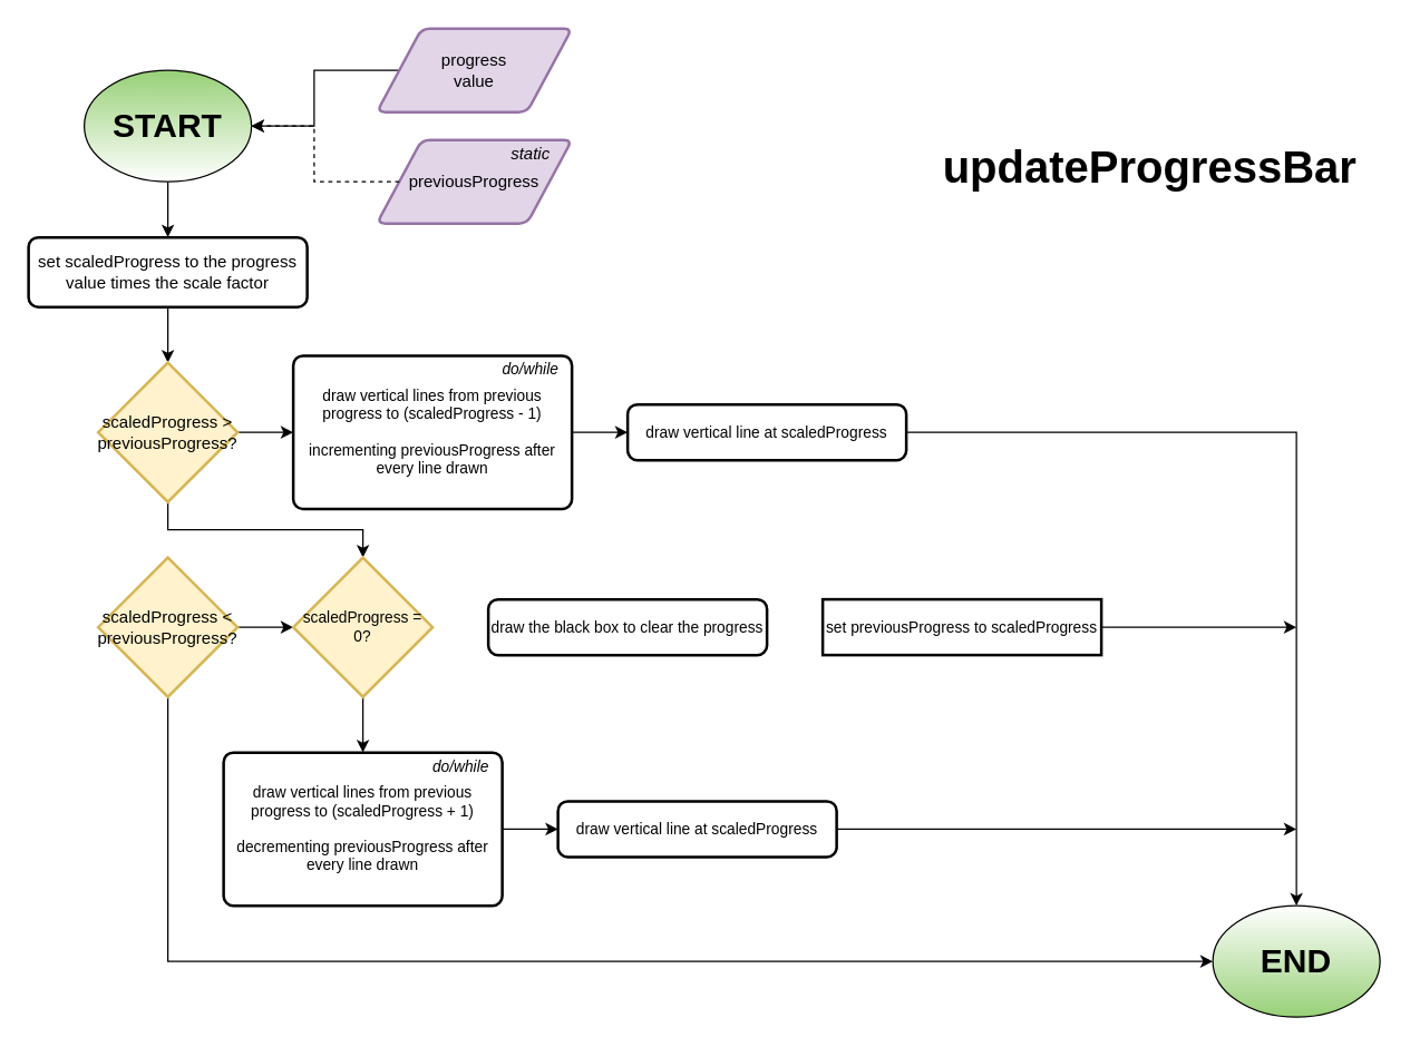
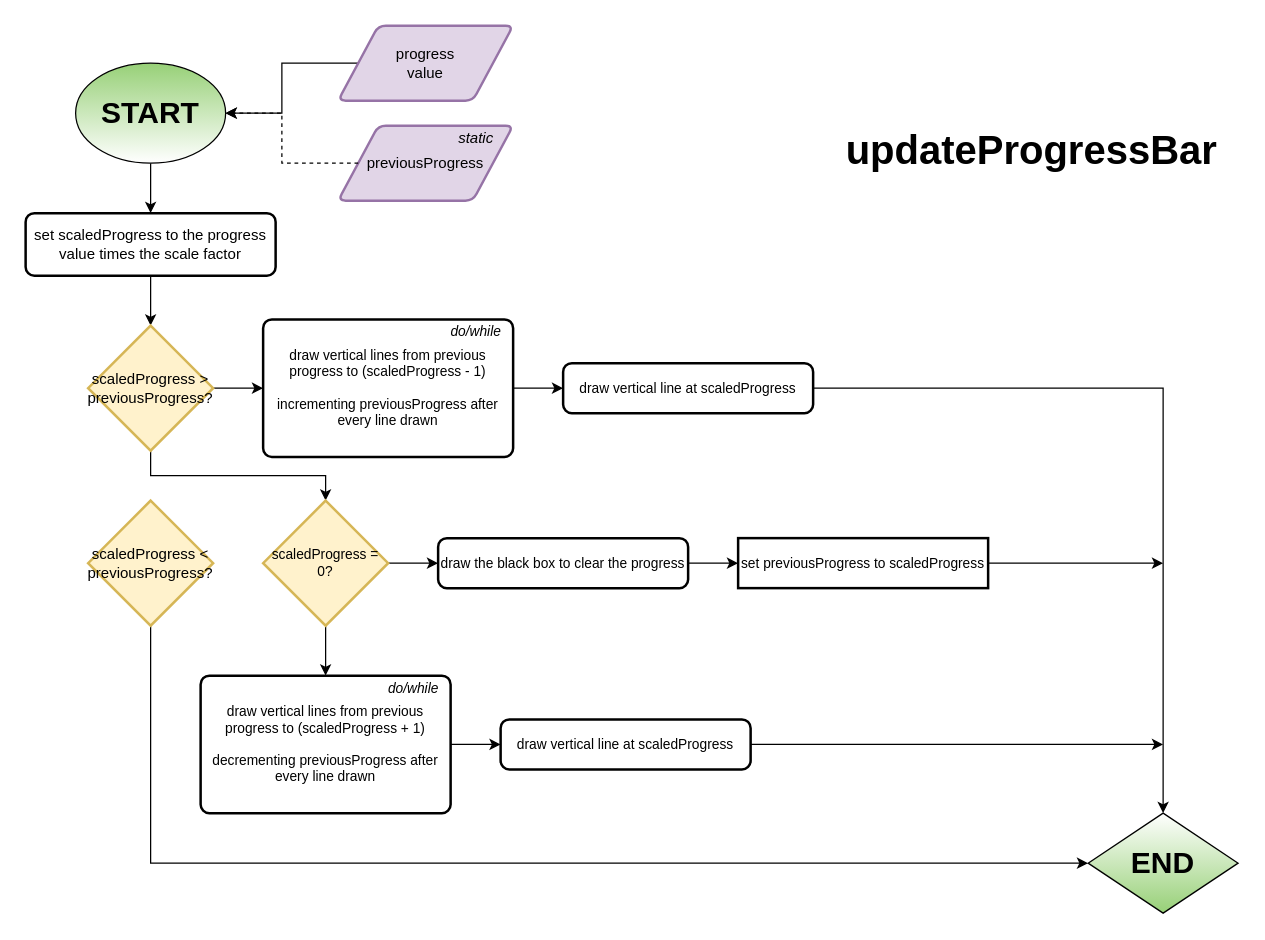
- <mxCell id="16" style="edgeStyle=orthogonalEdgeStyle;rounded=0;orthogonalLoop=1;jettySize=auto;html=1;exitX=1;exitY=0.5;exitDx=0;exitDy=0;exitPerimeter=0;entryX=0;entryY=0.5;entryDx=0;entryDy=0;entryPerimeter=0;fontSize=11;" edge="1" parent="1" source="18" target="26"><mxGeometry relative="1" as="geometry" /></mxCell>
+ <mxCell id="25" style="edgeStyle=orthogonalEdgeStyle;rounded=0;orthogonalLoop=1;jettySize=auto;html=1;exitX=1;exitY=0.5;exitDx=0;exitDy=0;exitPerimeter=0;entryX=0;entryY=0.5;entryDx=0;entryDy=0;fontSize=11;" edge="1" parent="1" source="26" target="28"><mxGeometry relative="1" as="geometry" /></mxCell>
+ <mxCell id="27" style="edgeStyle=orthogonalEdgeStyle;rounded=0;orthogonalLoop=1;jettySize=auto;html=1;exitX=1;exitY=0.5;exitDx=0;exitDy=0;entryX=0;entryY=0.5;entryDx=0;entryDy=0;fontSize=11;" edge="1" parent="1" source="28" target="30"><mxGeometry relative="1" as="geometry" /></mxCell>
- <mxCell id="19" value="END" style="ellipse;whiteSpace=wrap;html=1;gradientColor=#97D077;fontSize=24;fontStyle=1" vertex="1" parent="1"><mxGeometry x="870" y="650" width="120" height="80" as="geometry" /></mxCell>
+ <mxCell id="19" value="END" style="rhombus;whiteSpace=wrap;html=1;gradientColor=#97D077;fontSize=24;fontStyle=1;" vertex="1" parent="1"><mxGeometry x="870" y="650" width="120" height="80" as="geometry" /></mxCell>
